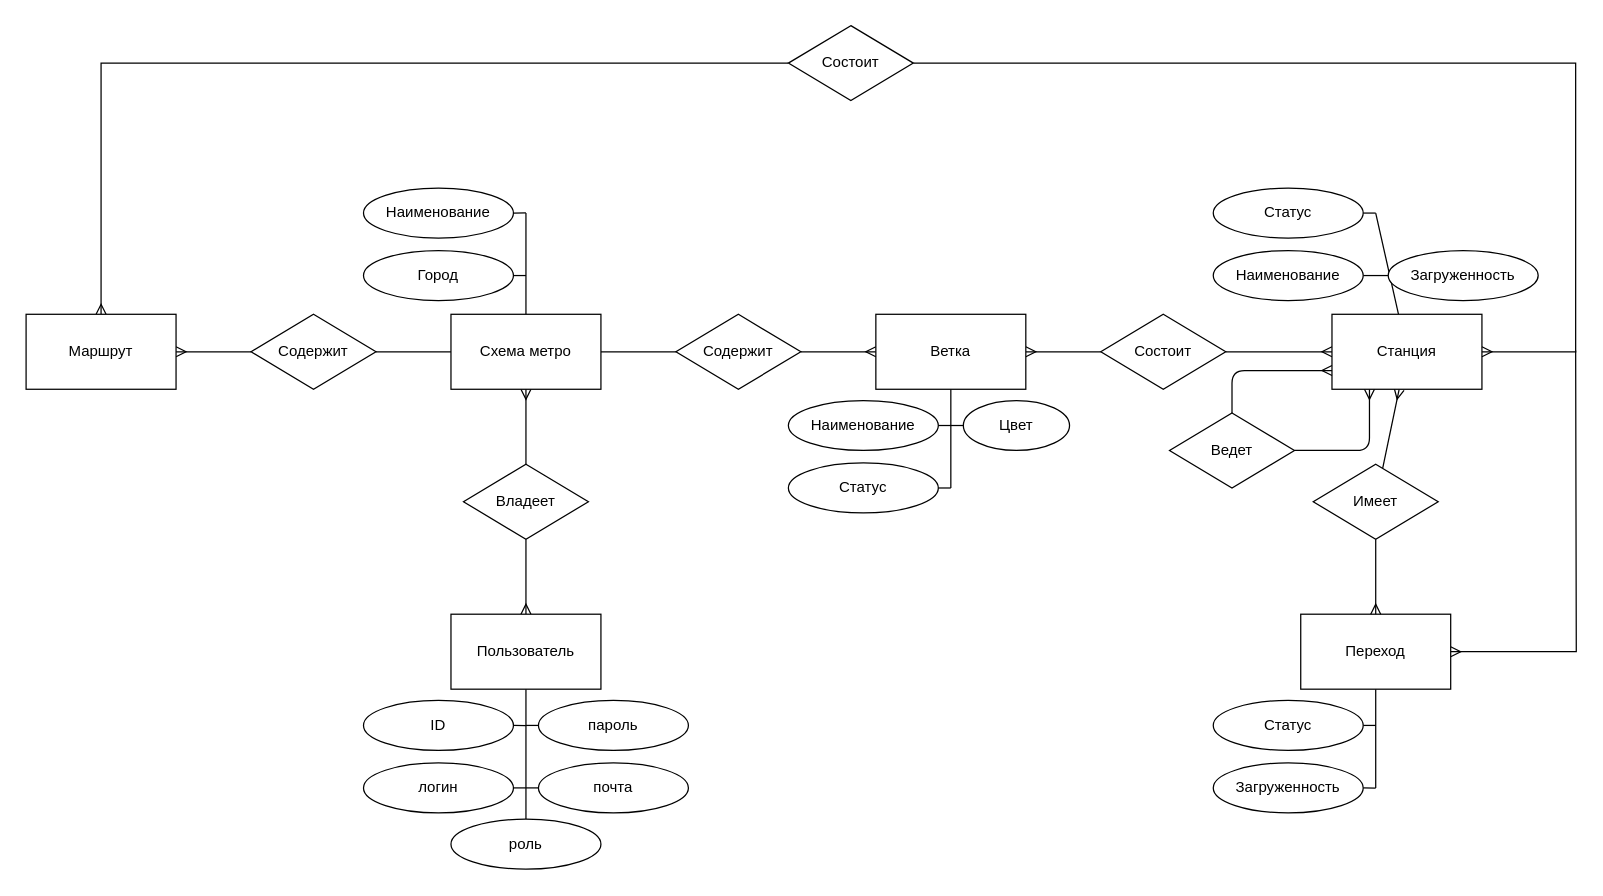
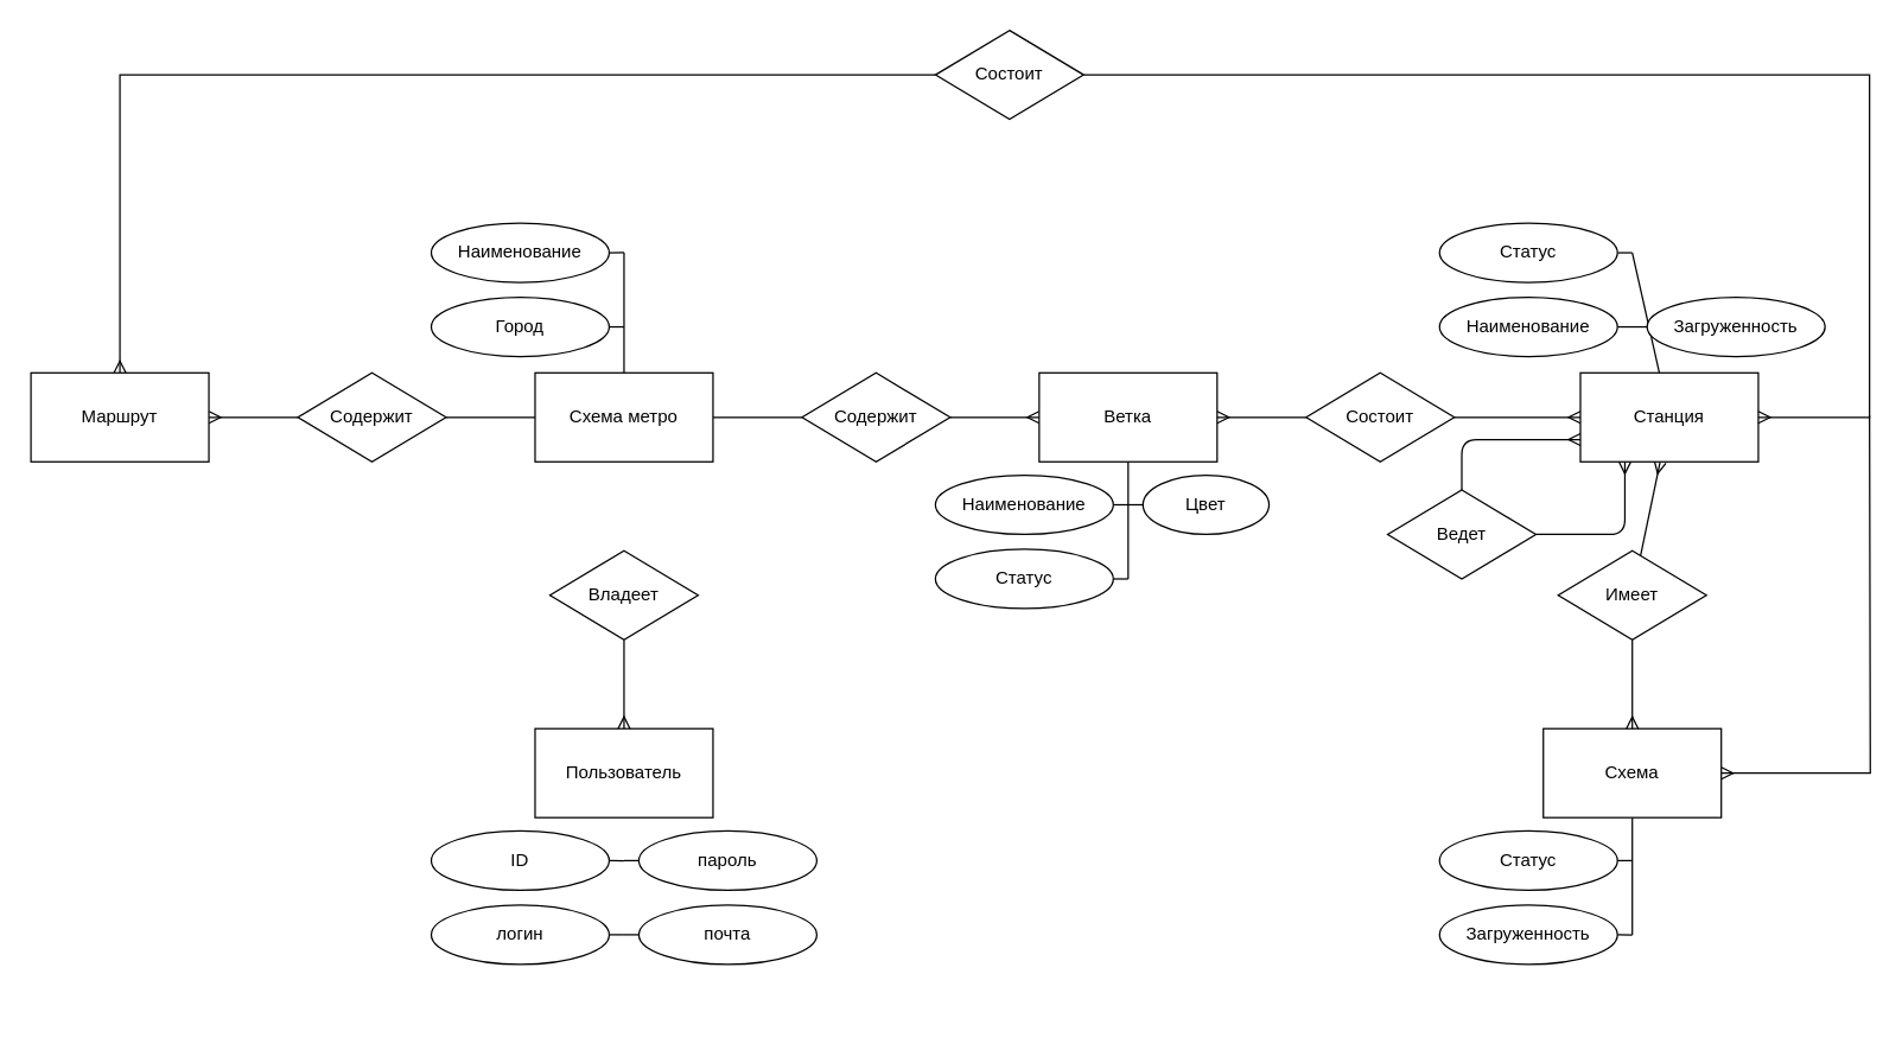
- <mxCell id="13" style="edgeStyle=none;html=1;entryX=0.5;entryY=1;entryDx=0;entryDy=0;endArrow=ERmany;endFill=0;" parent="1" source="14" target="18" edge="1"><mxGeometry relative="1" as="geometry" /></mxCell>
- <mxCell id="34" value="Переход" style="rounded=0;whiteSpace=wrap;html=1;" parent="1" vertex="1"><mxGeometry x="1040" y="491" width="120" height="60" as="geometry" /></mxCell>
+ <mxCell id="34" value="Схема" style="rounded=0;whiteSpace=wrap;html=1;" parent="1" vertex="1"><mxGeometry x="1040" y="491" width="120" height="60" as="geometry" /></mxCell>
- <mxCell id="2" style="edgeStyle=none;html=1;endArrow=none;endFill=0;" parent="1" source="4" edge="1" target="61"><mxGeometry relative="1" as="geometry"><mxPoint x="420" y="630" as="targetPoint" /></mxGeometry></mxCell>
- <mxCell id="61" value="роль" style="ellipse;whiteSpace=wrap;html=1;" vertex="1" parent="1"><mxGeometry x="360" y="655" width="120" height="40" as="geometry" /></mxCell>
